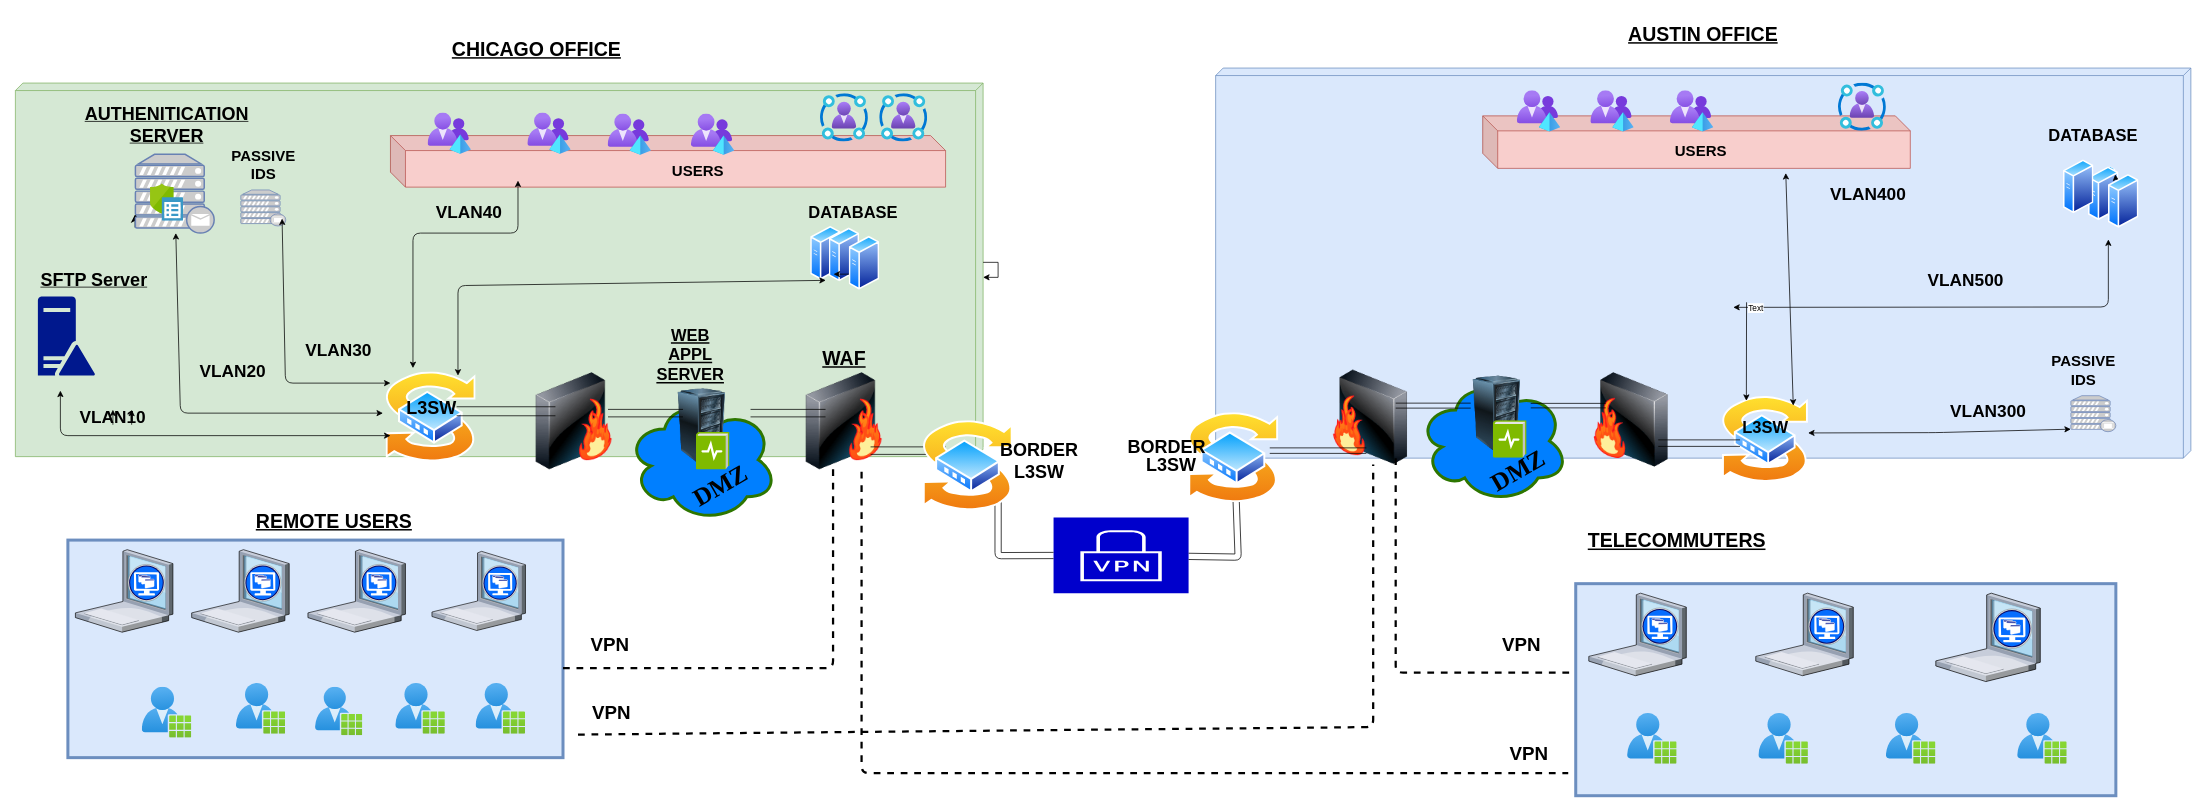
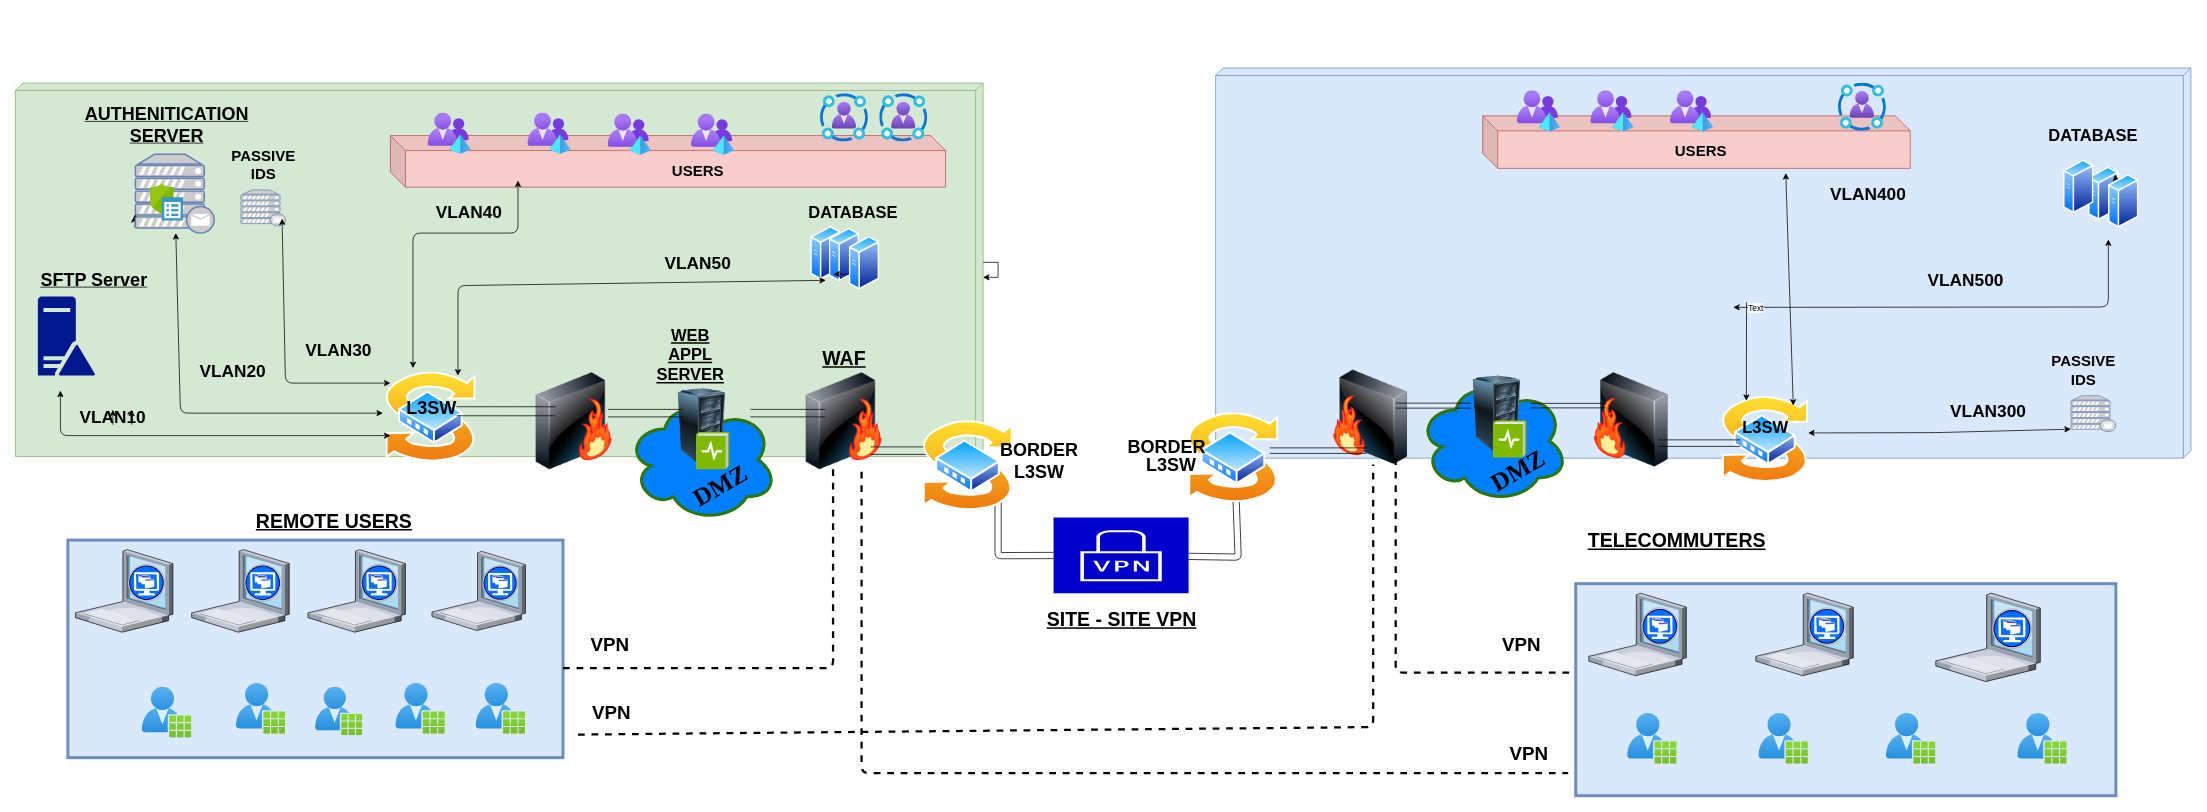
- <mxCell id="67" value="AUSTIN OFFICE" style="text;html=1;strokeColor=none;fillColor=none;align=center;verticalAlign=middle;whiteSpace=wrap;rounded=0;fontSize=26;fontStyle=5" parent="1" vertex="1"><mxGeometry x="2135" y="20" width="270" height="50" as="geometry" /></mxCell>
- <mxCell id="66" value="CHICAGO OFFICE" style="text;html=1;strokeColor=none;fillColor=none;align=center;verticalAlign=middle;whiteSpace=wrap;rounded=0;fontSize=26;fontStyle=5" parent="1" vertex="1"><mxGeometry x="580" y="40" width="270" height="50" as="geometry" /></mxCell>
+ <mxCell id="110" value="&lt;font size=&quot;1&quot;&gt;&lt;b style=&quot;font-size: 23px&quot;&gt;VLAN50&lt;/b&gt;&lt;/font&gt;" style="text;html=1;strokeColor=none;fillColor=none;align=center;verticalAlign=middle;whiteSpace=wrap;rounded=0;fontSize=17;" parent="1" vertex="1"><mxGeometry x="880" y="329.9" width="100" height="40.2" as="geometry" /></mxCell>
+ <mxCell id="92" value="SITE - SITE VPN" style="text;html=1;strokeColor=none;fillColor=none;align=center;verticalAlign=middle;whiteSpace=wrap;rounded=0;fontSize=26;fontStyle=5" parent="1" vertex="1"><mxGeometry x="1360" y="800" width="270" height="50" as="geometry" /></mxCell>
